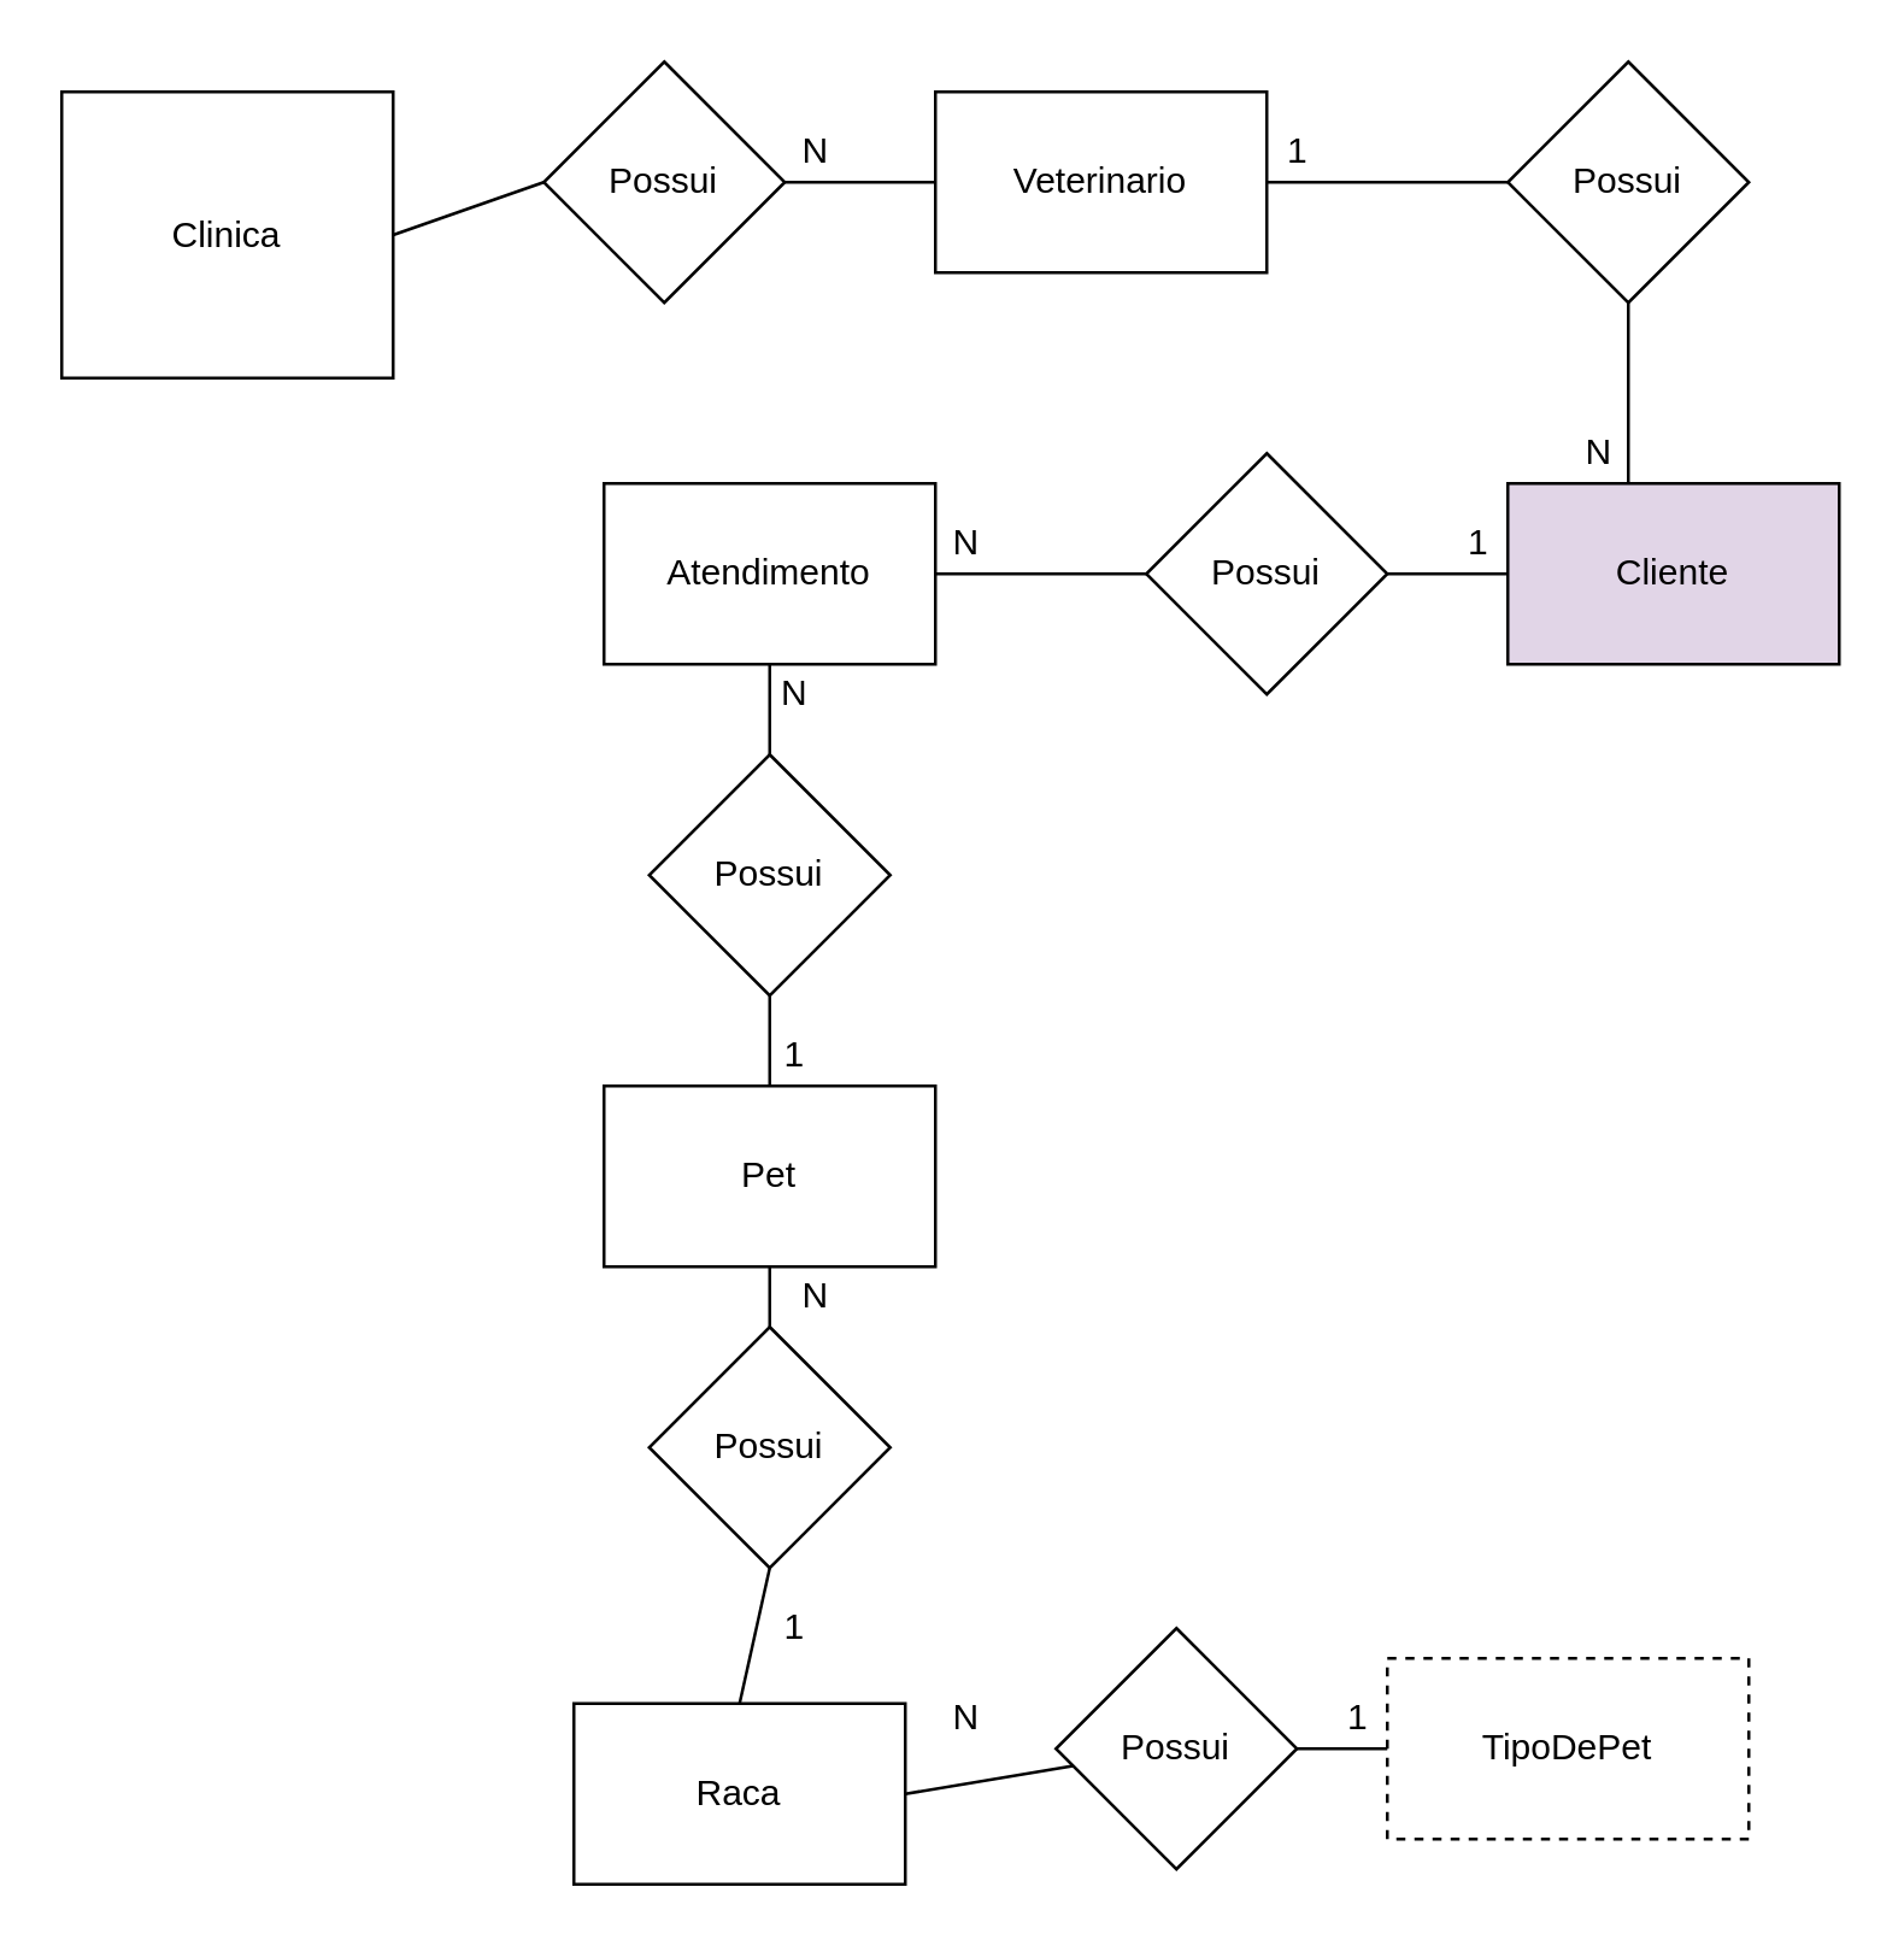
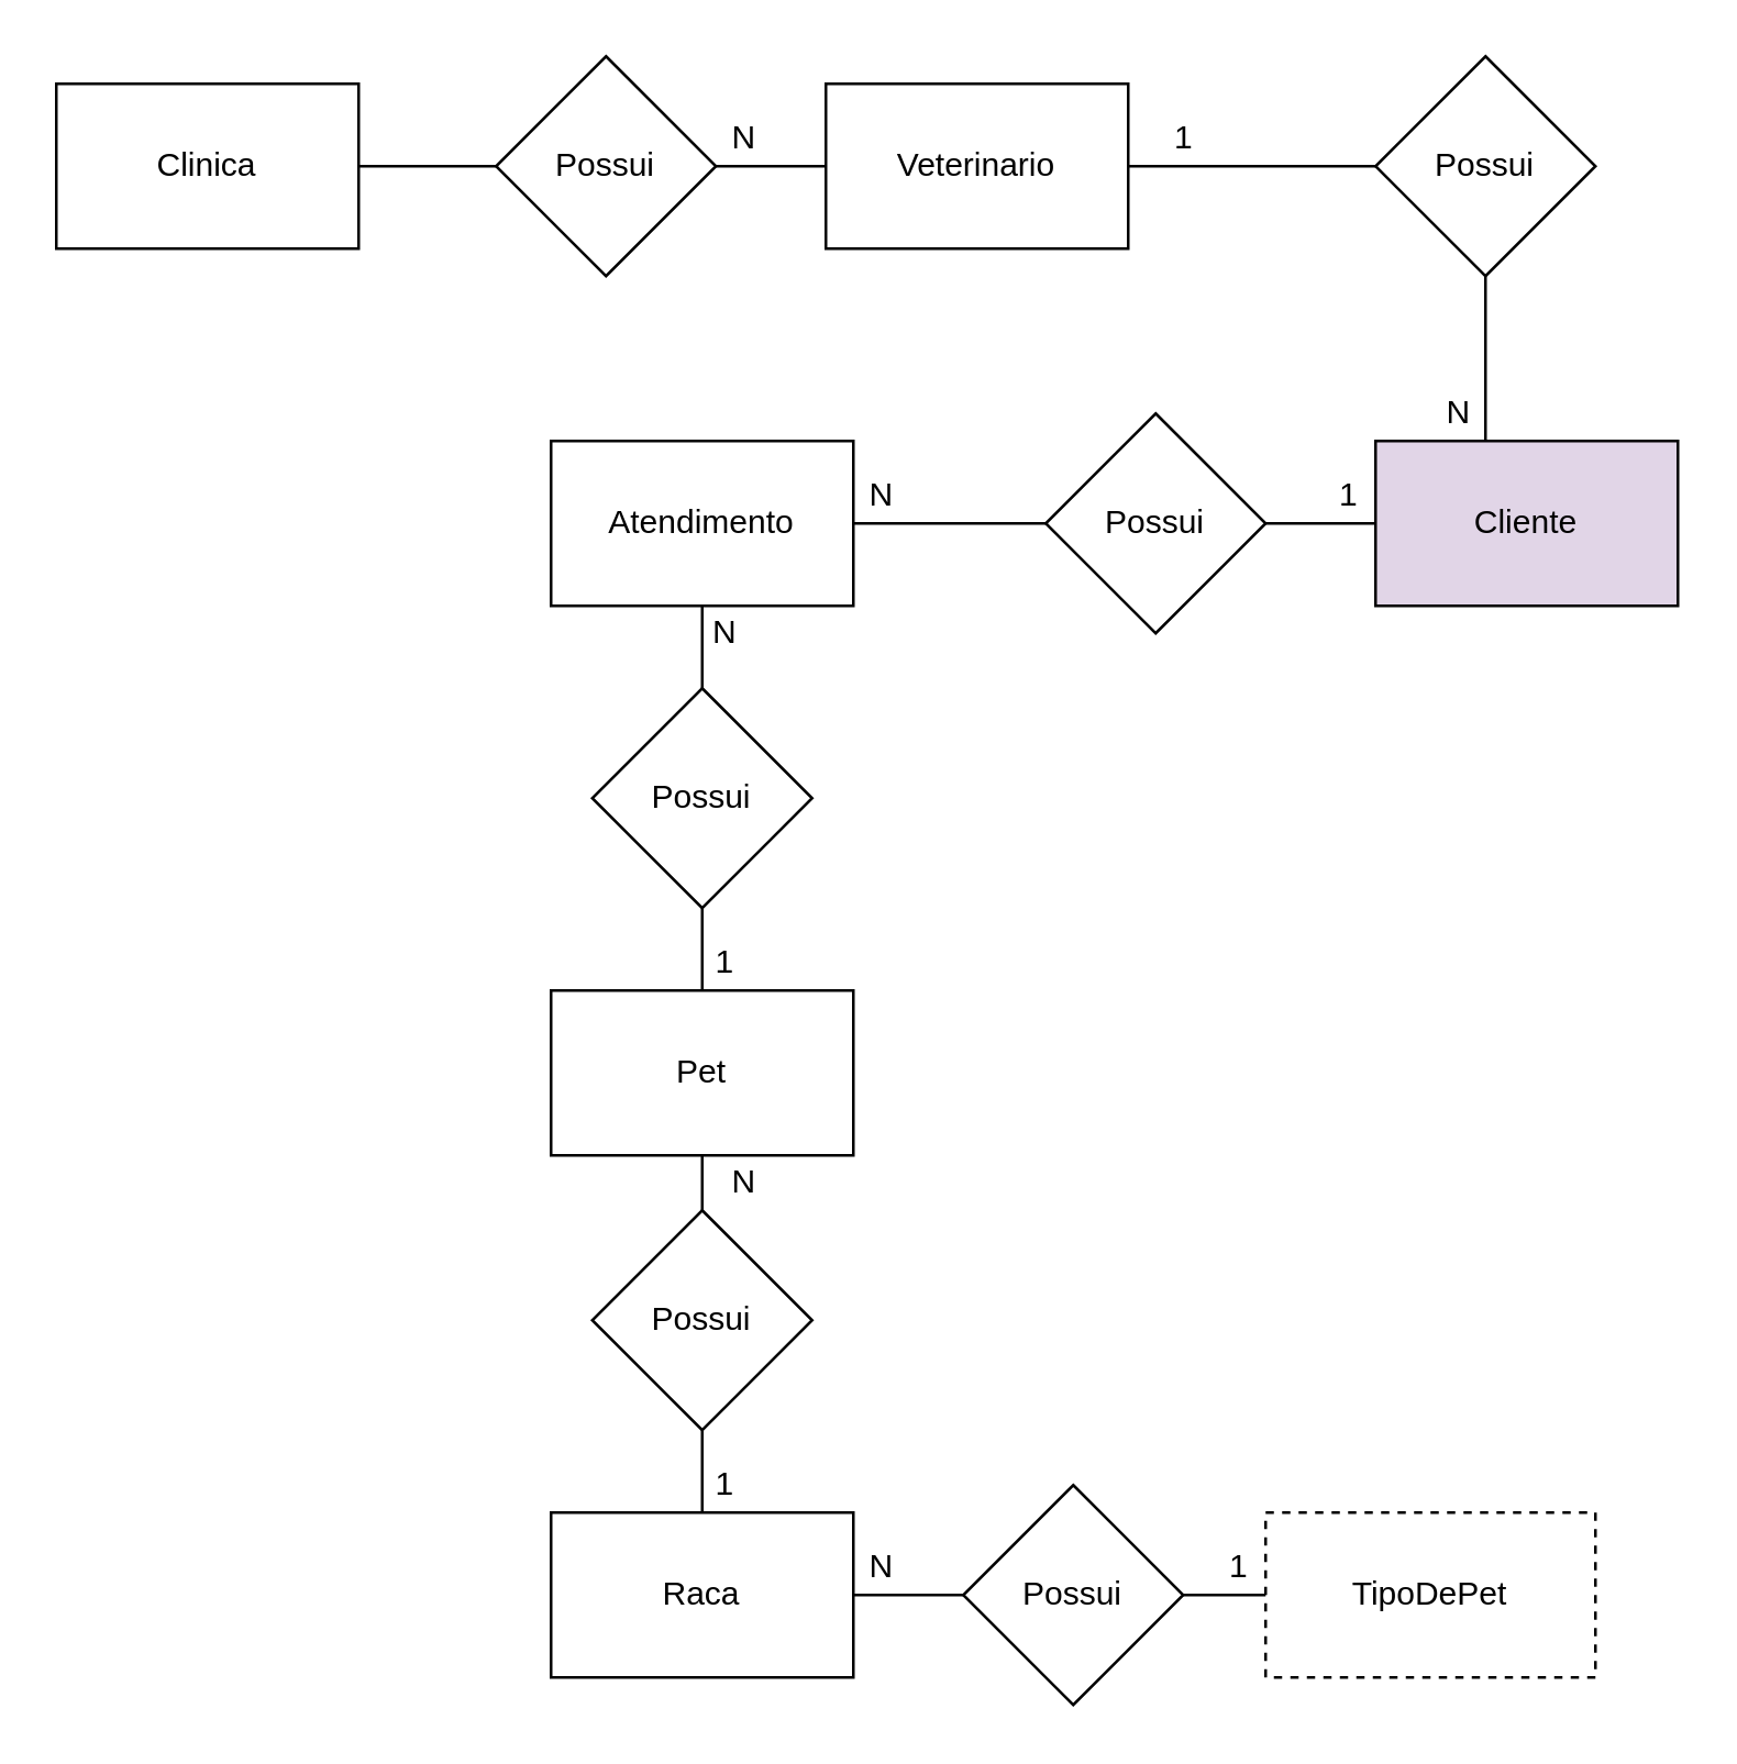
- <mxCell id="5" value="Veterinario" style="rounded=0;whiteSpace=wrap;html=1;" vertex="1" parent="1"><mxGeometry x="310" y="30" width="110" height="60" as="geometry" /></mxCell>
+ <mxCell id="5" value="Veterinario" style="rounded=0;whiteSpace=wrap;html=1;" vertex="1" parent="1"><mxGeometry x="300" y="30" width="110" height="60" as="geometry" /></mxCell>
- <mxCell id="2" value="Clinica" style="rounded=0;whiteSpace=wrap;html=1;" vertex="1" parent="1"><mxGeometry x="20" y="30" width="110" height="95" as="geometry" /></mxCell>
+ <mxCell id="2" value="Clinica" style="rounded=0;whiteSpace=wrap;html=1;" vertex="1" parent="1"><mxGeometry x="20" y="30" width="110" height="60" as="geometry" /></mxCell>
- <mxCell id="19" value="Raca" style="rounded=0;whiteSpace=wrap;html=1;" vertex="1" parent="1"><mxGeometry x="190" y="565" width="110" height="60" as="geometry" /></mxCell>
+ <mxCell id="19" value="Raca" style="rounded=0;whiteSpace=wrap;html=1;" vertex="1" parent="1"><mxGeometry x="200" y="550" width="110" height="60" as="geometry" /></mxCell>
